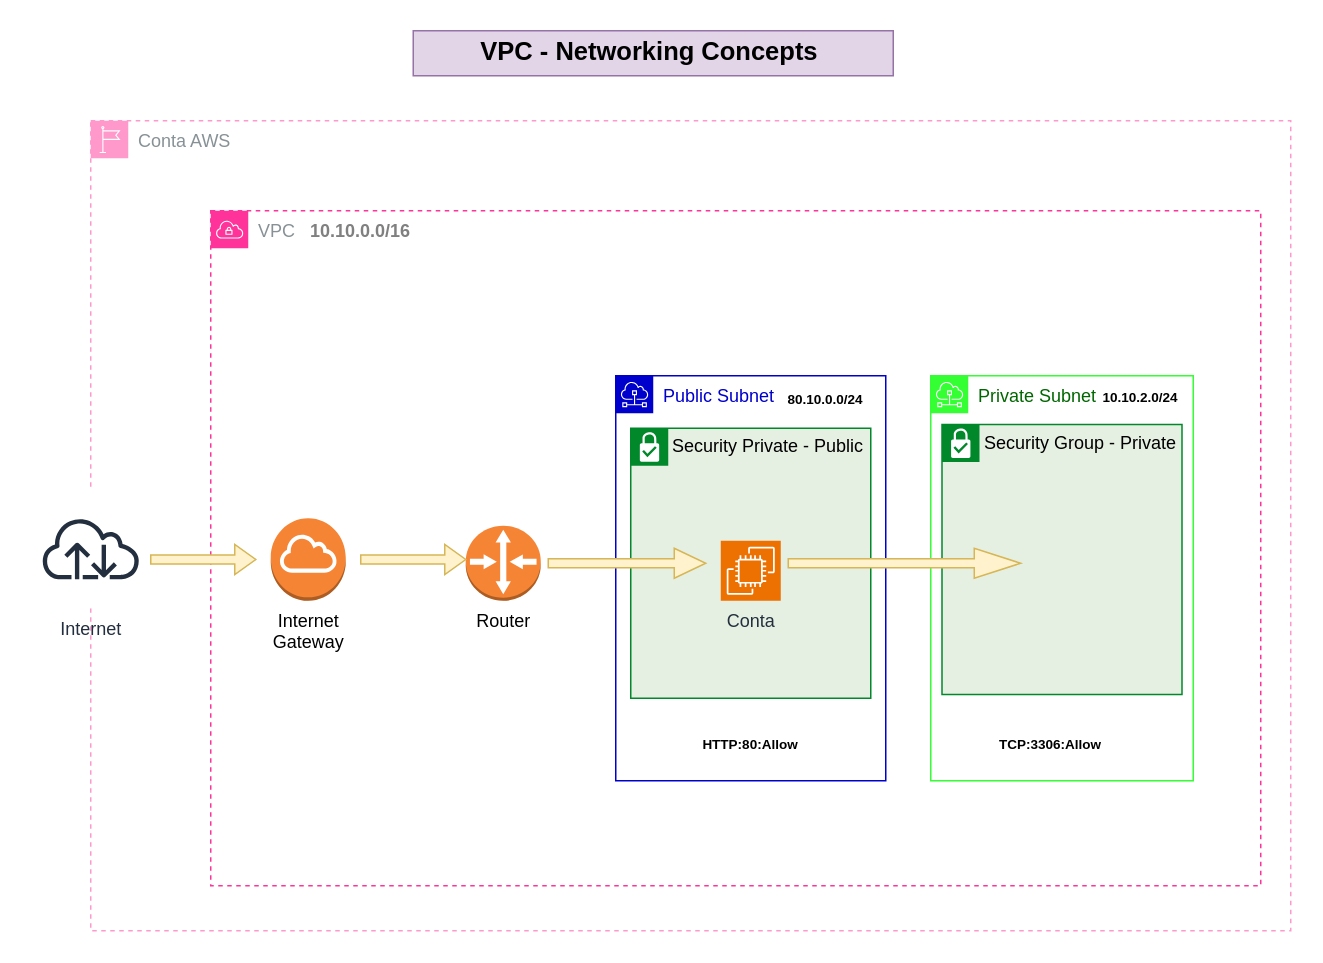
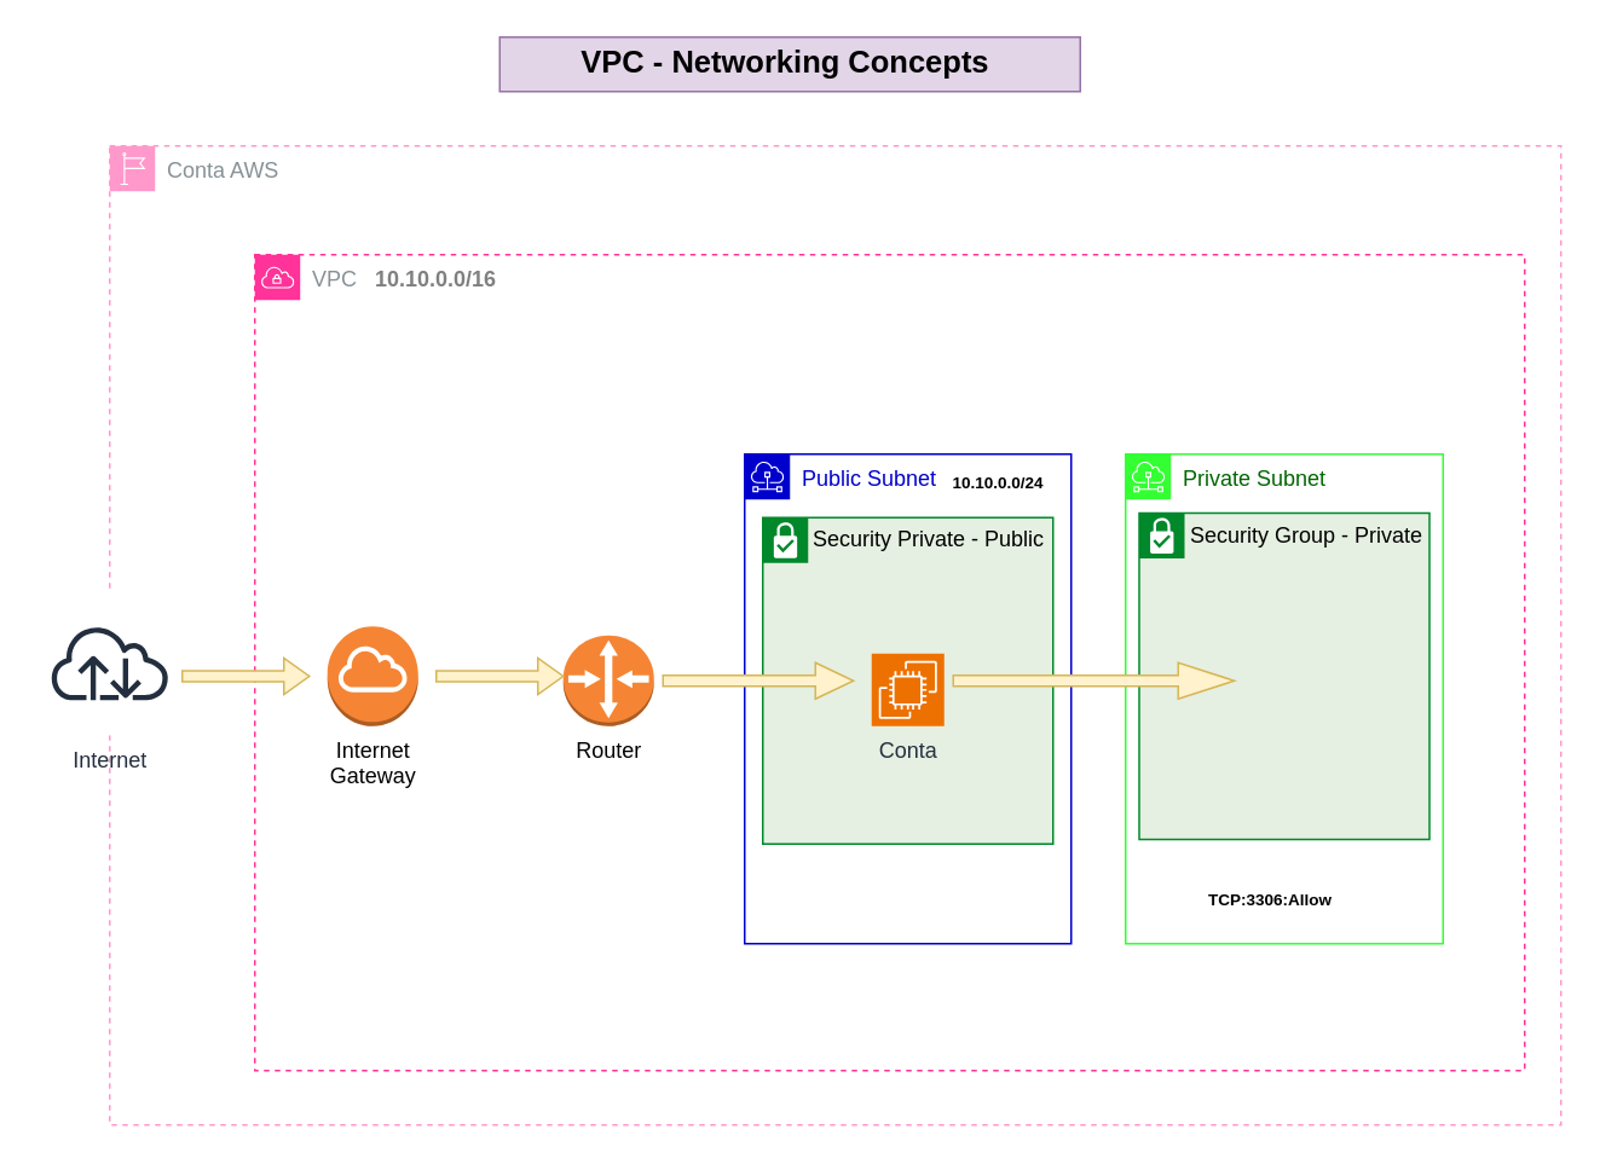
- <mxCell id="14" value="&lt;font style=&quot;font-size: 9px;&quot;&gt;&lt;b&gt;10.10.2.0/24&lt;/b&gt;&lt;/font&gt;" style="text;strokeColor=none;align=center;fillColor=none;html=1;verticalAlign=middle;whiteSpace=wrap;rounded=0;" vertex="1" parent="1"><mxGeometry x="730" y="249" width="60" height="30" as="geometry" /></mxCell>
- <mxCell id="13" value="&lt;font style=&quot;font-size: 9px;&quot;&gt;&lt;b&gt;80.10.0.0/24&lt;/b&gt;&lt;/font&gt;" style="text;strokeColor=none;align=center;fillColor=none;html=1;verticalAlign=middle;whiteSpace=wrap;rounded=0;" vertex="1" parent="1"><mxGeometry x="520" y="250" width="60" height="30" as="geometry" /></mxCell>
+ <mxCell id="13" value="&lt;font style=&quot;font-size: 9px;&quot;&gt;&lt;b&gt;10.10.0.0/24&lt;/b&gt;&lt;/font&gt;" style="text;strokeColor=none;align=center;fillColor=none;html=1;verticalAlign=middle;whiteSpace=wrap;rounded=0;" vertex="1" parent="1"><mxGeometry x="520" y="250" width="60" height="30" as="geometry" /></mxCell>
- <mxCell id="15" value="&lt;font style=&quot;font-size: 9px;&quot;&gt;&lt;b&gt;HTTP:80:Allow&lt;/b&gt;&lt;/font&gt;" style="text;strokeColor=none;align=center;fillColor=none;html=1;verticalAlign=middle;whiteSpace=wrap;rounded=0;" vertex="1" parent="1"><mxGeometry x="470" y="480" width="60" height="30" as="geometry" /></mxCell>
